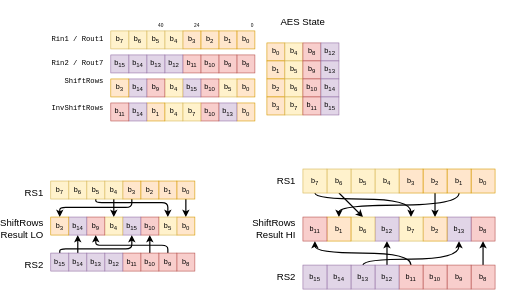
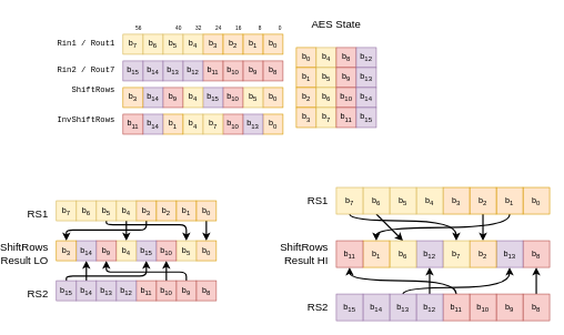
+ <mxCell id="131" value="56" style="whiteSpace=wrap;html=1;aspect=fixed;align=right;verticalAlign=bottom;fontSize=8;fillColor=none;strokeColor=none;" vertex="1" parent="1"><mxGeometry x="170" y="20" width="30" height="30" as="geometry" /></mxCell>
+ <mxCell id="129" value="32" style="whiteSpace=wrap;html=1;aspect=fixed;align=right;verticalAlign=bottom;fontSize=8;fillColor=none;strokeColor=none;" vertex="1" parent="1"><mxGeometry x="260" y="20" width="30" height="30" as="geometry" /></mxCell>
+ <mxCell id="127" value="16" style="whiteSpace=wrap;html=1;aspect=fixed;align=right;verticalAlign=bottom;fontSize=8;fillColor=none;strokeColor=none;" vertex="1" parent="1"><mxGeometry x="320" y="20" width="30" height="30" as="geometry" /></mxCell>
+ <mxCell id="126" value="8" style="whiteSpace=wrap;html=1;aspect=fixed;align=right;verticalAlign=bottom;fontSize=8;fillColor=none;strokeColor=none;" vertex="1" parent="1"><mxGeometry x="350" y="20" width="30" height="30" as="geometry" /></mxCell>
